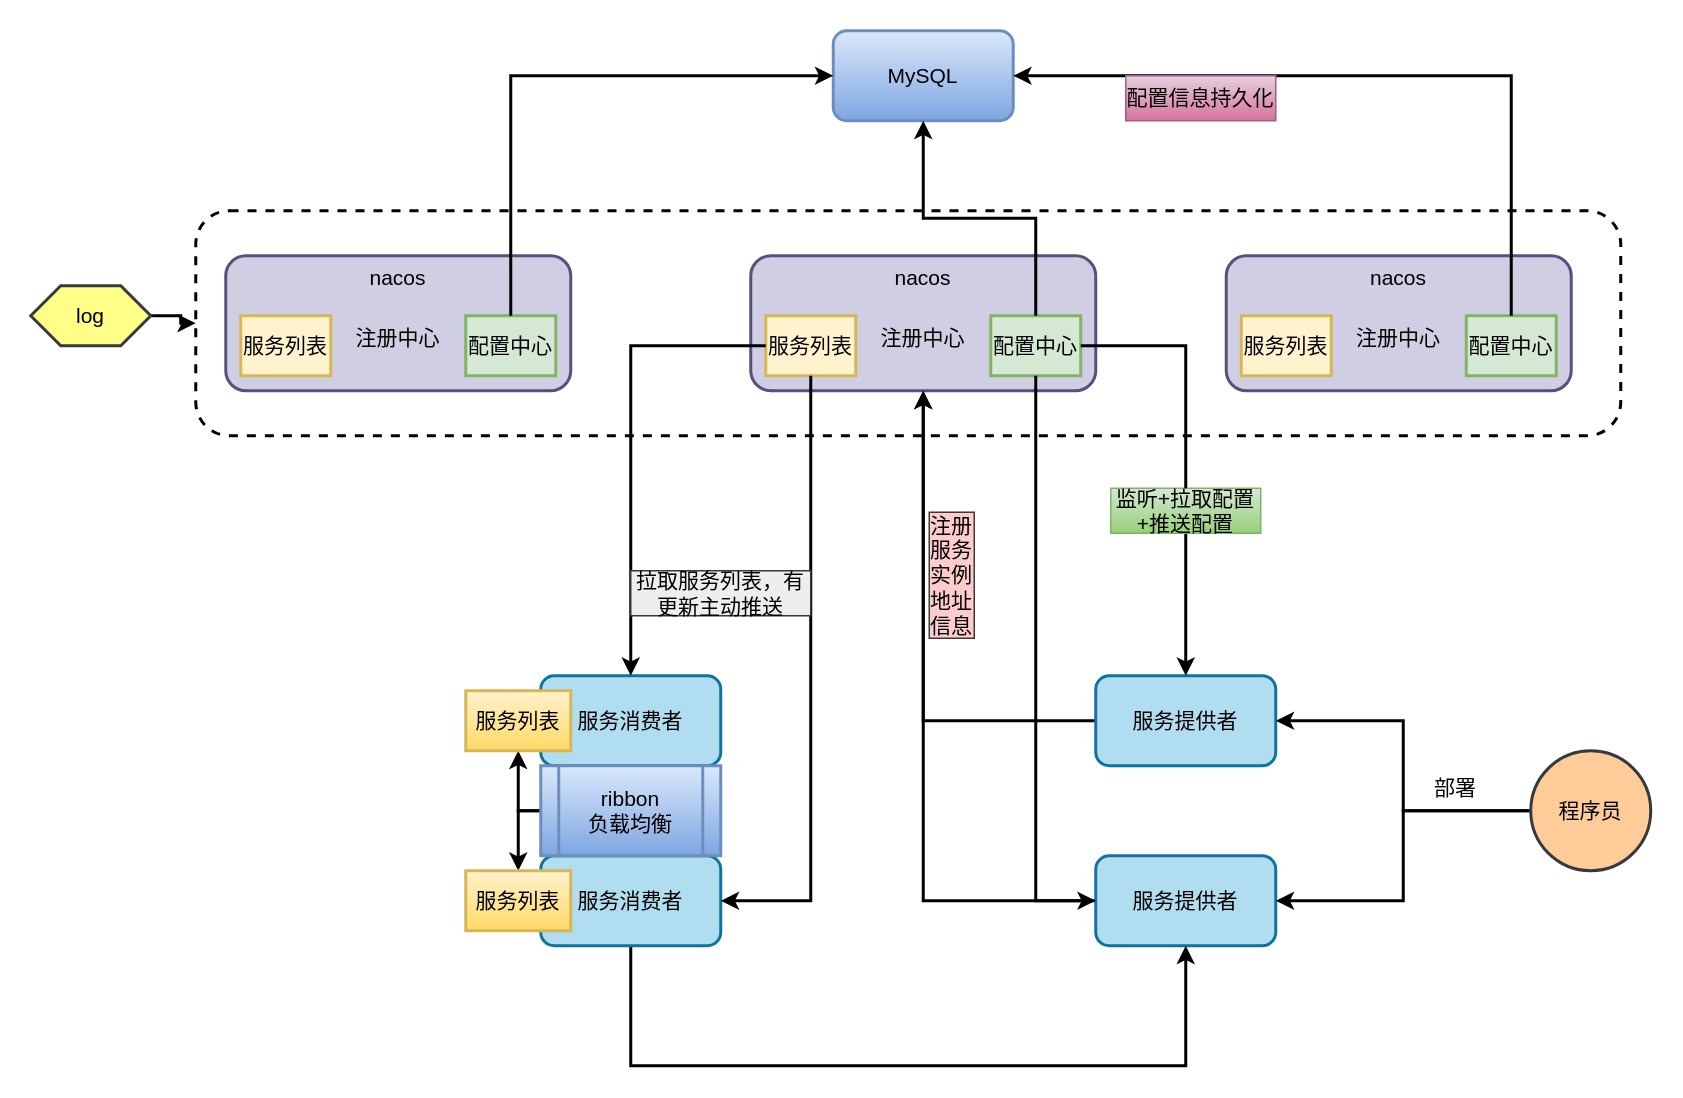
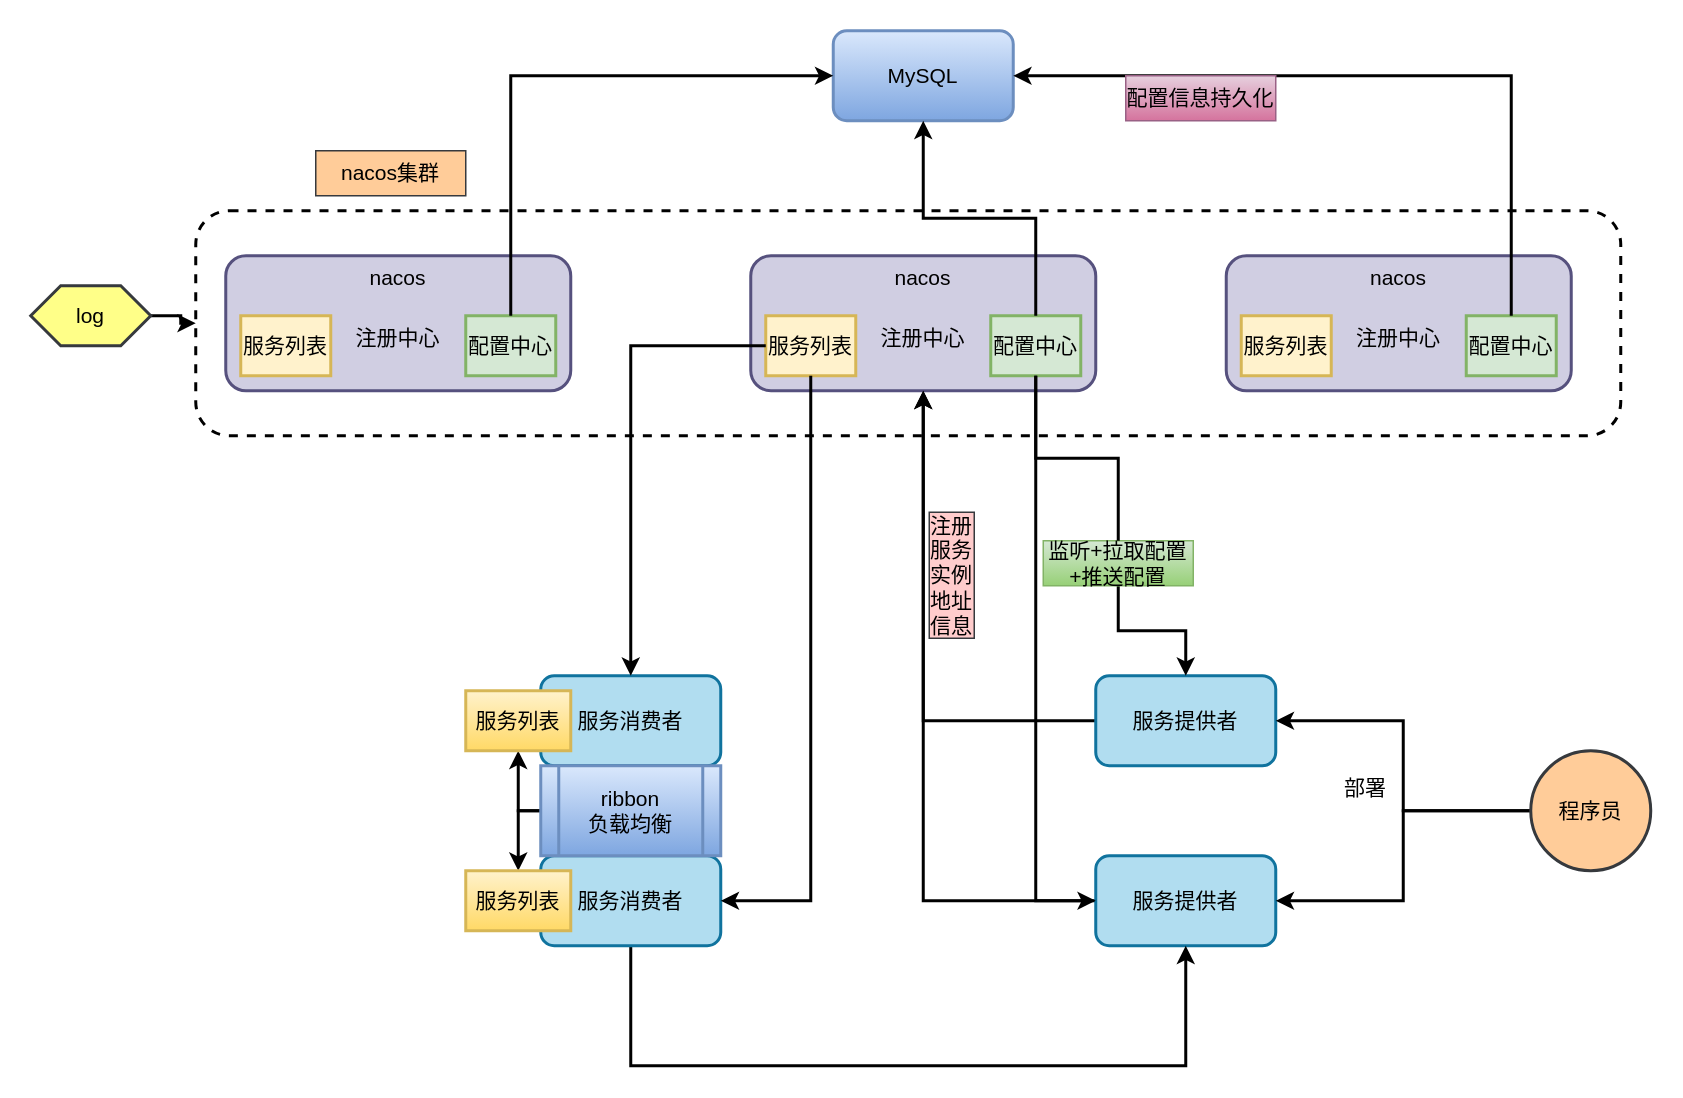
+ <mxCell id="47" value="nacos集群" style="text;html=1;strokeColor=#36393d;fillColor=#ffcc99;align=center;verticalAlign=middle;whiteSpace=wrap;rounded=0;fontSize=14;" vertex="1" parent="1"><mxGeometry x="210" y="100" width="100" height="30" as="geometry" /></mxCell>
- <mxCell id="31" value="监听+拉取配置+推送配置" style="text;html=1;strokeColor=#82b366;fillColor=#d5e8d4;align=center;verticalAlign=middle;whiteSpace=wrap;rounded=0;fontSize=14;gradientColor=#97d077;" vertex="1" parent="1"><mxGeometry x="740" y="325" width="100" height="30" as="geometry" /></mxCell>
+ <mxCell id="31" value="监听+拉取配置+推送配置" style="text;html=1;strokeColor=#82b366;fillColor=#d5e8d4;align=center;verticalAlign=middle;whiteSpace=wrap;rounded=0;fontSize=14;gradientColor=#97d077;" vertex="1" parent="1"><mxGeometry x="695" y="360" width="100" height="30" as="geometry" /></mxCell>
- <mxCell id="35" value="拉取服务列表，有更新主动推送" style="text;html=1;strokeColor=#36393d;fillColor=#eeeeee;align=center;verticalAlign=middle;whiteSpace=wrap;rounded=0;fontSize=14;" vertex="1" parent="1"><mxGeometry x="420" y="380" width="120" height="30" as="geometry" /></mxCell>
- <mxCell id="27" value="部署" style="text;html=1;strokeColor=none;fillColor=none;align=center;verticalAlign=middle;whiteSpace=wrap;rounded=0;fontSize=14;" vertex="1" parent="1"><mxGeometry x="940" y="510" width="60" height="30" as="geometry" /></mxCell>
+ <mxCell id="27" value="部署" style="text;html=1;strokeColor=none;fillColor=none;align=center;verticalAlign=middle;whiteSpace=wrap;rounded=0;fontSize=14;" vertex="1" parent="1"><mxGeometry x="880" y="510" width="60" height="30" as="geometry" /></mxCell>
